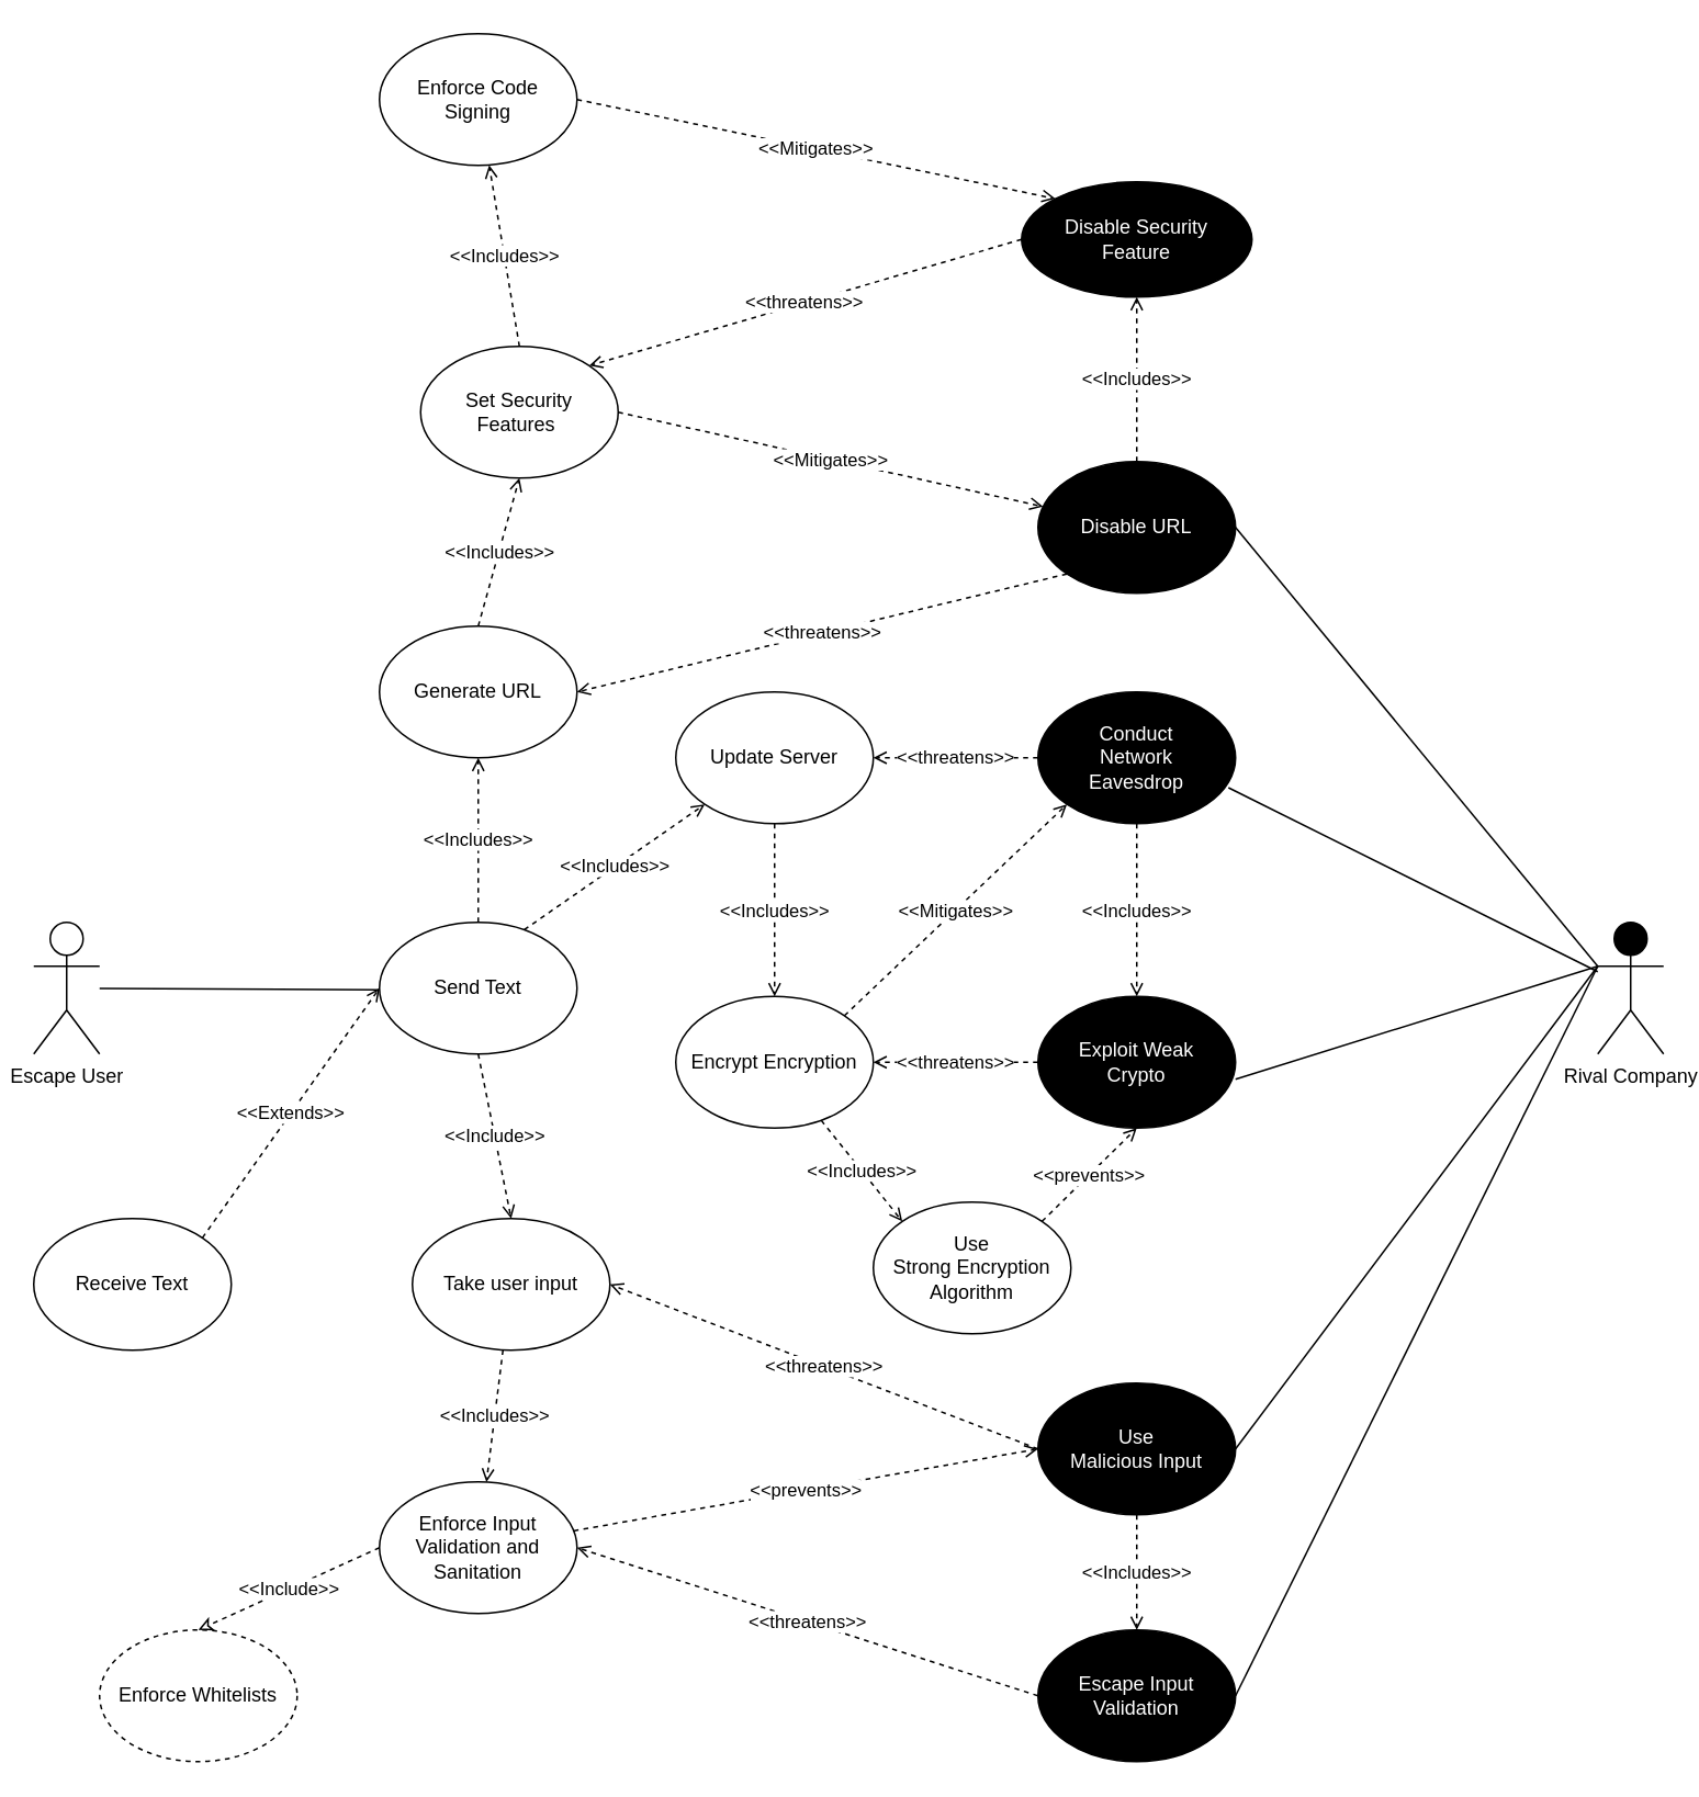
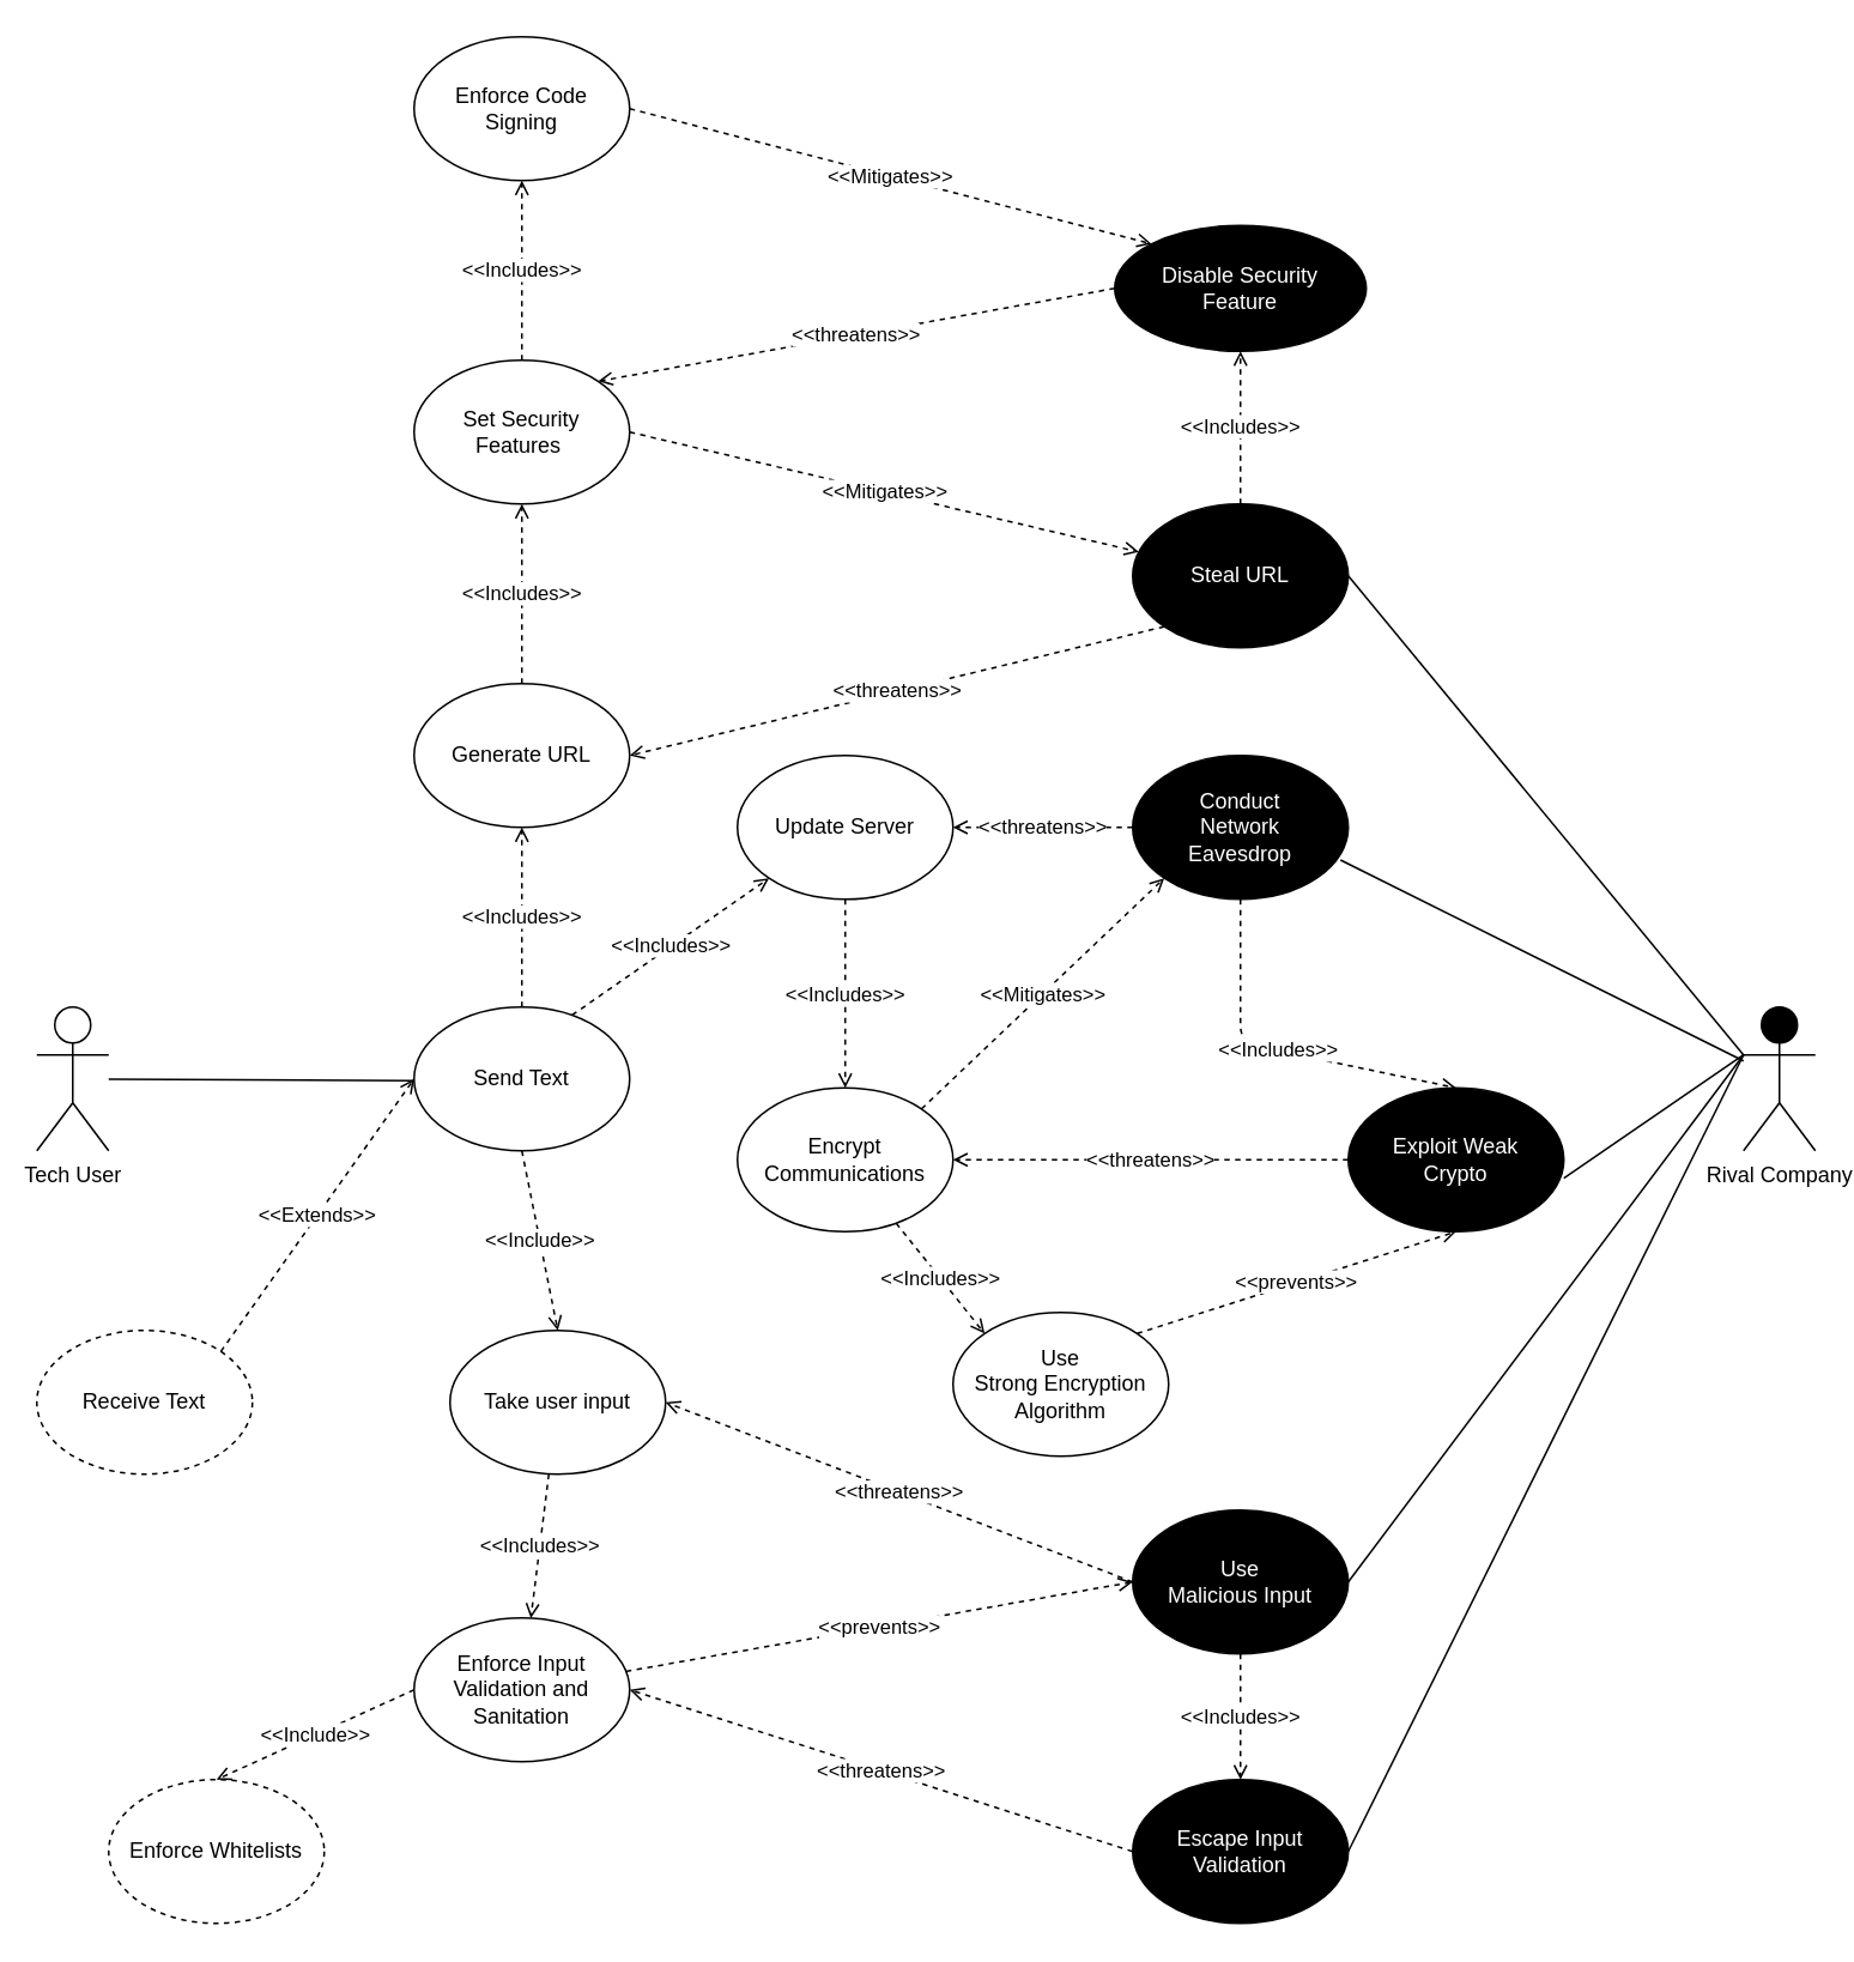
- <mxCell id="44" value="Disable Security &lt;br&gt;Feature" style="ellipse;whiteSpace=wrap;html=1;fillColor=#000000;fontColor=#FFFFFF;" parent="1" vertex="1"><mxGeometry x="620" y="110" width="140" height="70" as="geometry" /></mxCell>
+ <mxCell id="44" value="Disable Security &lt;br&gt;Feature" style="ellipse;whiteSpace=wrap;html=1;fillColor=#000000;fontColor=#FFFFFF;" parent="1" vertex="1"><mxGeometry x="620" y="125" width="140" height="70" as="geometry" /></mxCell>
- <mxCell id="33" value="Set Security Features&amp;nbsp;" style="ellipse;whiteSpace=wrap;html=1;" parent="1" vertex="1"><mxGeometry x="255" y="210" width="120" height="80" as="geometry" /></mxCell>
+ <mxCell id="33" value="Set Security Features&amp;nbsp;" style="ellipse;whiteSpace=wrap;html=1;" parent="1" vertex="1"><mxGeometry x="230" y="200" width="120" height="80" as="geometry" /></mxCell>
- <mxCell id="31" value="Disable URL" style="ellipse;whiteSpace=wrap;html=1;fillColor=#000000;fontColor=#FFFFFF;" parent="1" vertex="1"><mxGeometry x="630" y="280" width="120" height="80" as="geometry" /></mxCell>
+ <mxCell id="31" value="Steal URL" style="ellipse;whiteSpace=wrap;html=1;fillColor=#000000;fontColor=#FFFFFF;" parent="1" vertex="1"><mxGeometry x="630" y="280" width="120" height="80" as="geometry" /></mxCell>
- <mxCell id="18" value="Encrypt Encryption" style="ellipse;whiteSpace=wrap;html=1;" parent="1" vertex="1"><mxGeometry x="410" y="605" width="120" height="80" as="geometry" /></mxCell>
+ <mxCell id="18" value="Encrypt Communications" style="ellipse;whiteSpace=wrap;html=1;" parent="1" vertex="1"><mxGeometry x="410" y="605" width="120" height="80" as="geometry" /></mxCell>
- <mxCell id="22" value="Exploit Weak &lt;br&gt;Crypto" style="ellipse;whiteSpace=wrap;html=1;fillColor=#000000;fontColor=#FFFFFF;" parent="1" vertex="1"><mxGeometry x="630" y="605" width="120" height="80" as="geometry" /></mxCell>
+ <mxCell id="22" value="Exploit Weak &lt;br&gt;Crypto" style="ellipse;whiteSpace=wrap;html=1;fillColor=#000000;fontColor=#FFFFFF;" parent="1" vertex="1"><mxGeometry x="750" y="605" width="120" height="80" as="geometry" /></mxCell>
- <mxCell id="2" value="Escape User" style="shape=umlActor;verticalLabelPosition=bottom;verticalAlign=top;html=1;outlineConnect=0;" parent="1" vertex="1"><mxGeometry x="20" y="560" width="40" height="80" as="geometry" /></mxCell>
+ <mxCell id="2" value="Tech User" style="shape=umlActor;verticalLabelPosition=bottom;verticalAlign=top;html=1;outlineConnect=0;" parent="1" vertex="1"><mxGeometry x="20" y="560" width="40" height="80" as="geometry" /></mxCell>
- <mxCell id="37" value="Receive Text" style="ellipse;whiteSpace=wrap;html=1;" parent="1" vertex="1"><mxGeometry x="20" y="740" width="120" height="80" as="geometry" /></mxCell>
+ <mxCell id="37" value="Receive Text" style="ellipse;whiteSpace=wrap;html=1;dashed=1;" parent="1" vertex="1"><mxGeometry x="20" y="740" width="120" height="80" as="geometry" /></mxCell>
- <mxCell id="43" value="&amp;lt;&amp;lt;Include&amp;gt;&amp;gt;" style="rounded=1;orthogonalLoop=1;jettySize=auto;html=1;dashed=1;strokeWidth=1;endFill=0;endArrow=classic;entryX=0.5;entryY=0;entryDx=0;entryDy=0;exitX=0;exitY=0.5;exitDx=0;exitDy=0;" parent="1" source="9" target="42" edge="1"><mxGeometry relative="1" as="geometry"><mxPoint x="290" y="640" as="sourcePoint" /><mxPoint x="300" y="750" as="targetPoint" /></mxGeometry></mxCell>
+ <mxCell id="43" value="&amp;lt;&amp;lt;Include&amp;gt;&amp;gt;" style="rounded=1;orthogonalLoop=1;jettySize=auto;html=1;dashed=1;strokeWidth=1;endFill=0;endArrow=open;entryX=0.5;entryY=0;entryDx=0;entryDy=0;exitX=0;exitY=0.5;exitDx=0;exitDy=0;" parent="1" source="9" target="42" edge="1"><mxGeometry relative="1" as="geometry"><mxPoint x="290" y="640" as="sourcePoint" /><mxPoint x="300" y="750" as="targetPoint" /></mxGeometry></mxCell>
